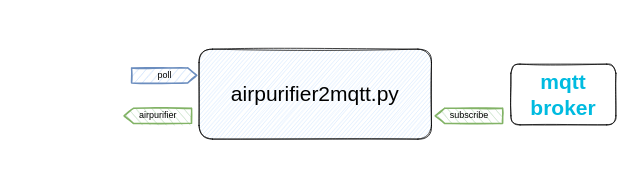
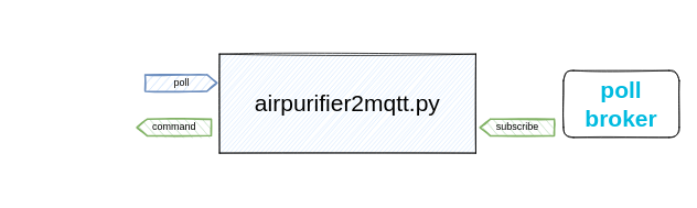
- <mxCell id="4" value="&lt;font style=&quot;font-size: 28px&quot;&gt;airpurifier2mqtt.py&lt;/font&gt;" style="whiteSpace=wrap;html=1;gradientDirection=north;glass=0;fillColor=#D4E6FF;fontFamily=Helvetica;sketch=1;rounded=1;" vertex="1" parent="1"><mxGeometry x="265" y="65" width="310" height="120" as="geometry" /></mxCell>
+ <mxCell id="4" value="&lt;font style=&quot;font-size: 28px&quot;&gt;airpurifier2mqtt.py&lt;/font&gt;" style="whiteSpace=wrap;html=1;gradientDirection=north;glass=0;fillColor=#D4E6FF;fontFamily=Helvetica;sketch=1;rounded=0;" vertex="1" parent="1"><mxGeometry x="265" y="65" width="310" height="120" as="geometry" /></mxCell>
- <mxCell id="3" value="&lt;b&gt;&lt;font style=&quot;font-size: 28px&quot;&gt;mqtt&lt;br&gt;broker&lt;br&gt;&lt;/font&gt;&lt;/b&gt;" style="whiteSpace=wrap;html=1;fontColor=#00BBE0;sketch=1;rounded=1;" vertex="1" parent="1"><mxGeometry x="681" y="85" width="140" height="81" as="geometry" /></mxCell>
+ <mxCell id="3" value="&lt;b&gt;&lt;font style=&quot;font-size: 28px&quot;&gt;poll&lt;br&gt;broker&lt;br&gt;&lt;/font&gt;&lt;/b&gt;" style="whiteSpace=wrap;html=1;fontColor=#00BBE0;sketch=1;rounded=1;" vertex="1" parent="1"><mxGeometry x="681" y="85" width="140" height="81" as="geometry" /></mxCell>
- <mxCell id="7" value="airpurifier" style="shape=mxgraph.arrows.signal-in_arrow;html=1;verticalLabelPosition=middle;verticalAlign=middle;strokeWidth=2;strokeColor=#82b366;fillColor=#d5e8d4;flipH=1;labelPosition=center;align=center;sketch=1;rounded=1;" vertex="1" parent="1"><mxGeometry x="165" y="144" width="90" height="20" as="geometry" /></mxCell>
+ <mxCell id="7" value="command" style="shape=mxgraph.arrows.signal-in_arrow;html=1;verticalLabelPosition=middle;verticalAlign=middle;strokeWidth=2;strokeColor=#82b366;fillColor=#d5e8d4;flipH=1;labelPosition=center;align=center;sketch=1;rounded=1;" vertex="1" parent="1"><mxGeometry x="165" y="144" width="90" height="20" as="geometry" /></mxCell>
